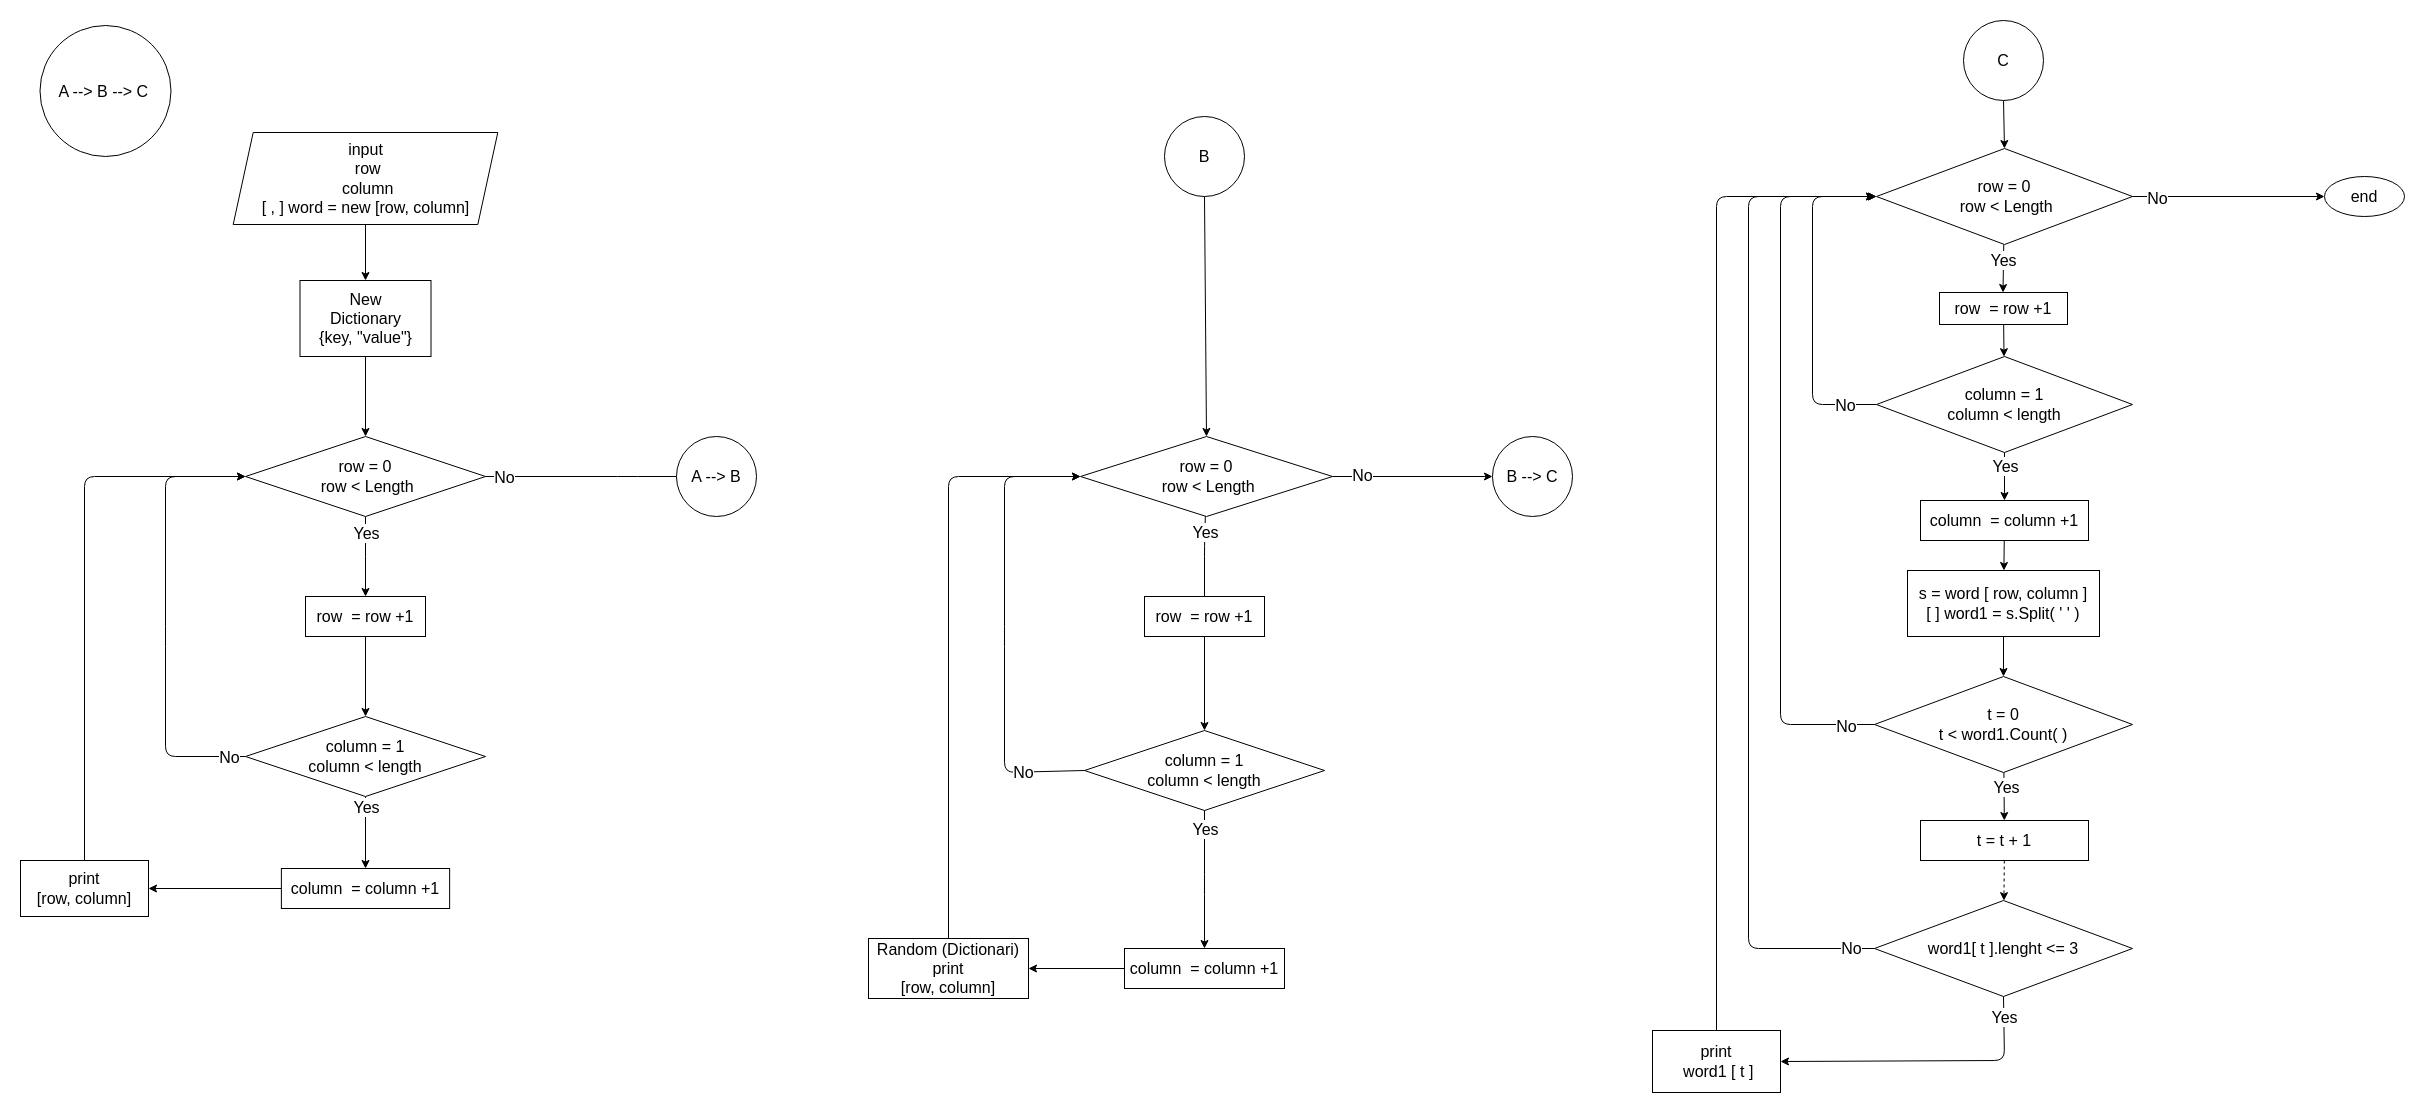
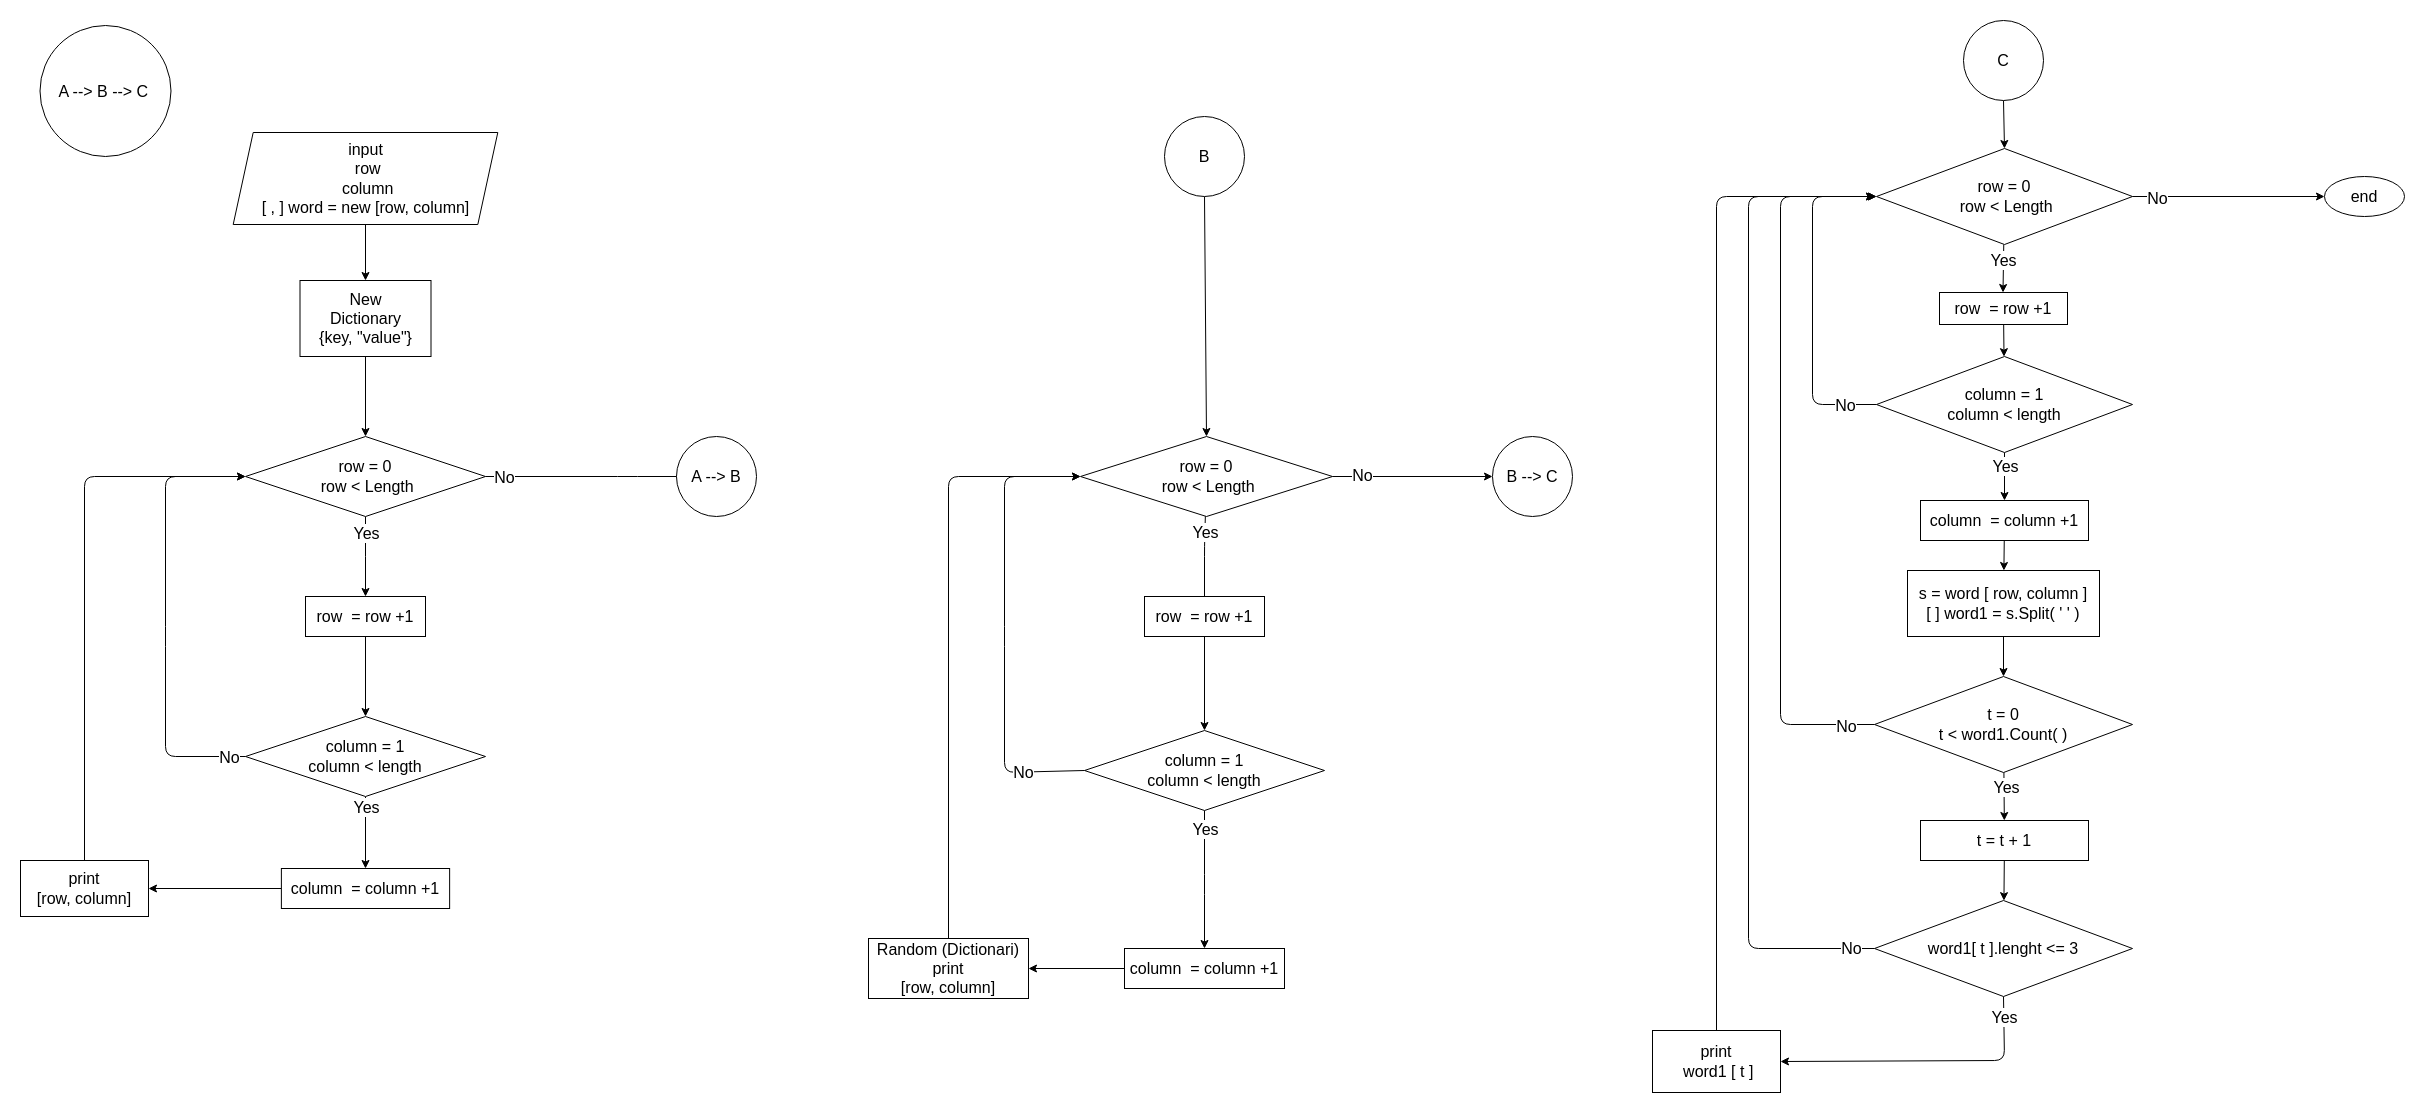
- <mxCell id="70" value="" style="edgeStyle=none;html=1;fontSize=16;dashed=1;" edge="1" parent="1" source="71" target="76"><mxGeometry relative="1" as="geometry" /></mxCell>
+ <mxCell id="70" value="" style="edgeStyle=none;html=1;fontSize=16;" edge="1" parent="1" source="71" target="76"><mxGeometry relative="1" as="geometry" /></mxCell>
